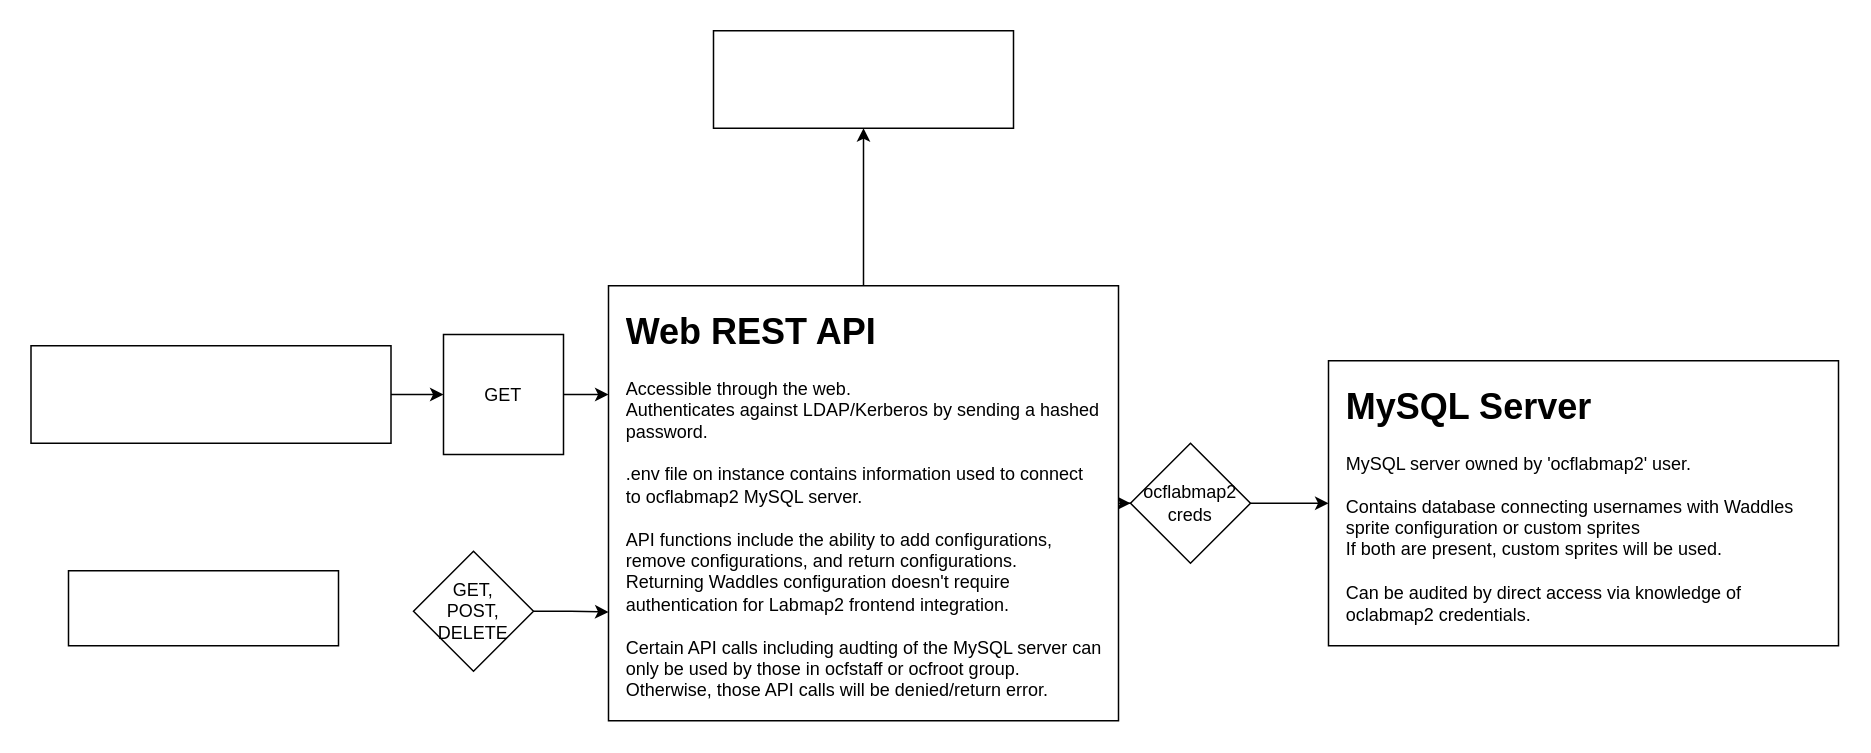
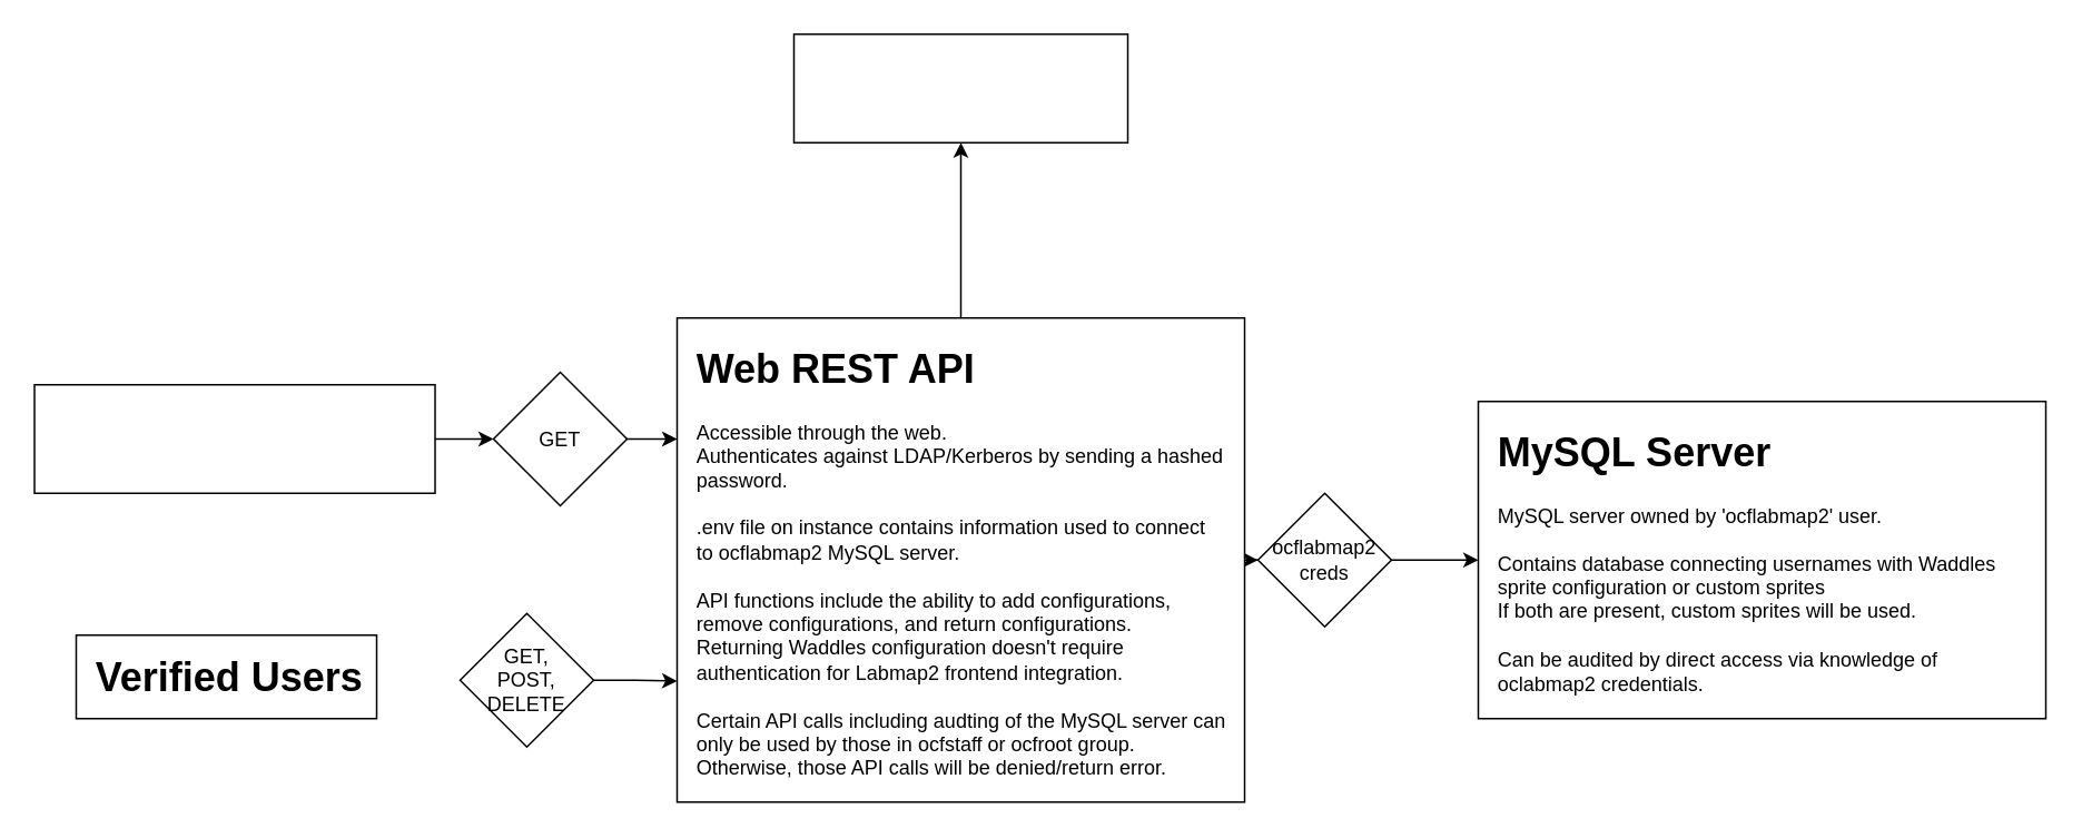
- <mxCell id="17" value="GET" style="whiteSpace=wrap;html=1;rounded=0;" vertex="1" parent="1"><mxGeometry x="295" y="222.5" width="80" height="80" as="geometry" /></mxCell>
+ <mxCell id="17" value="GET" style="rhombus;whiteSpace=wrap;html=1;" vertex="1" parent="1"><mxGeometry x="295" y="222.5" width="80" height="80" as="geometry" /></mxCell>
+ <mxCell id="3" value="&lt;h1 style=&quot;margin-top: 0px;&quot;&gt;&lt;span style=&quot;background-color: initial;&quot;&gt;Verified Users&lt;/span&gt;&lt;/h1&gt;&lt;h1 style=&quot;margin-top: 0px;&quot;&gt;&lt;br&gt;&lt;/h1&gt;" style="text;html=1;whiteSpace=wrap;overflow=hidden;rounded=0;" vertex="1" parent="1"><mxGeometry x="55" y="385" width="170" height="45" as="geometry" /></mxCell>
